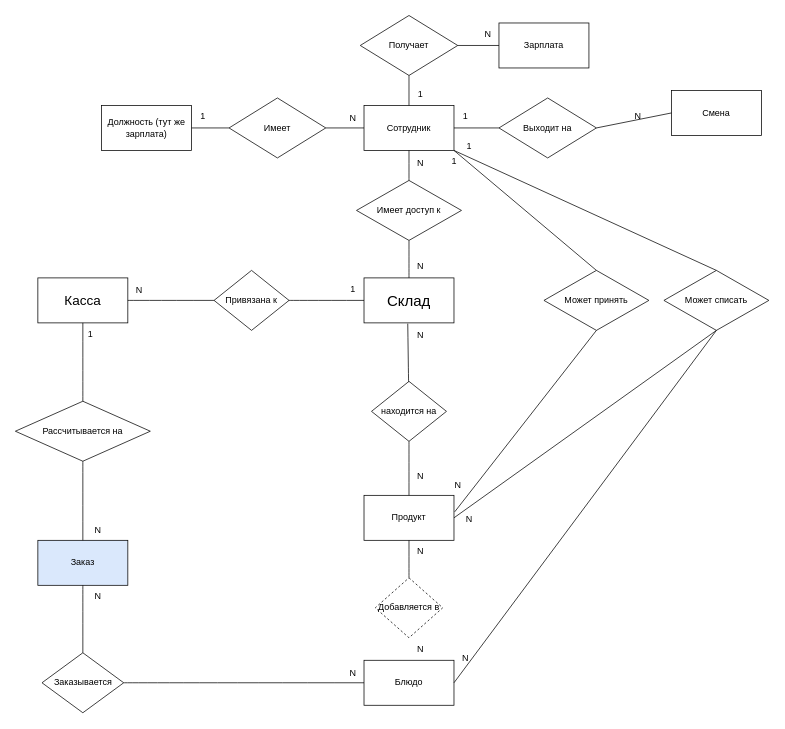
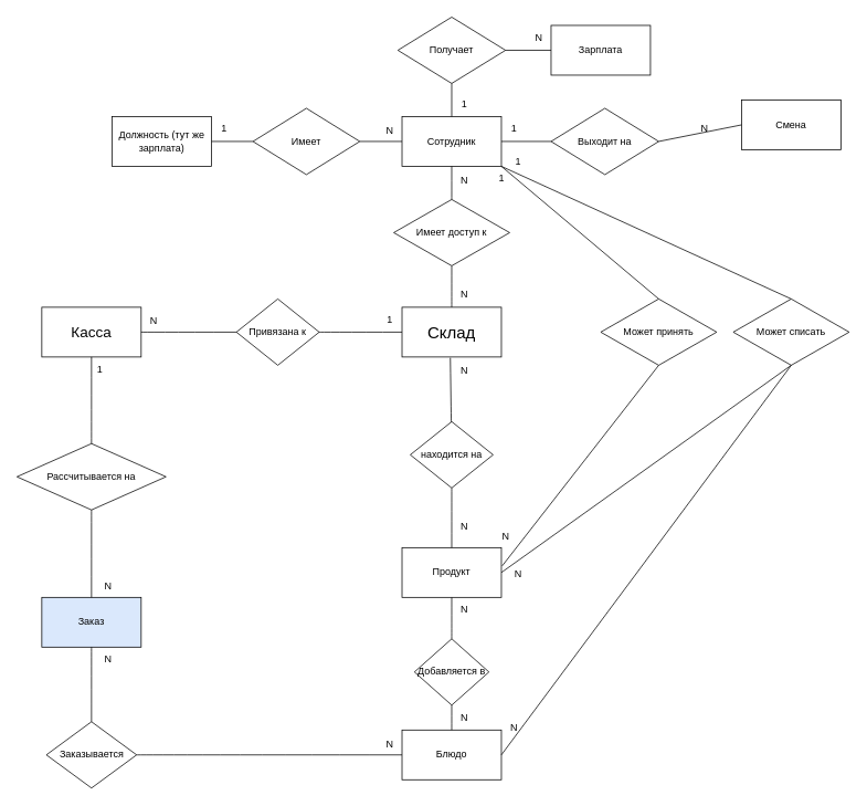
- <mxCell id="9" value="Добавляется в" style="rhombus;whiteSpace=wrap;html=1;dashed=1;" parent="1" vertex="1"><mxGeometry x="500" y="770" width="90" height="80" as="geometry" /></mxCell>
+ <mxCell id="9" value="Добавляется в" style="rhombus;whiteSpace=wrap;html=1;" parent="1" vertex="1"><mxGeometry x="500" y="770" width="90" height="80" as="geometry" /></mxCell>
+ <mxCell id="30" value="" style="endArrow=none;html=1;rounded=0;fontSize=12;startSize=8;endSize=8;curved=1;entryX=0.5;entryY=1;entryDx=0;entryDy=0;" parent="1" source="5" target="9" edge="1"><mxGeometry width="50" height="50" relative="1" as="geometry"><mxPoint x="365" y="740" as="sourcePoint" /><mxPoint x="355" y="690" as="targetPoint" /></mxGeometry></mxCell>
